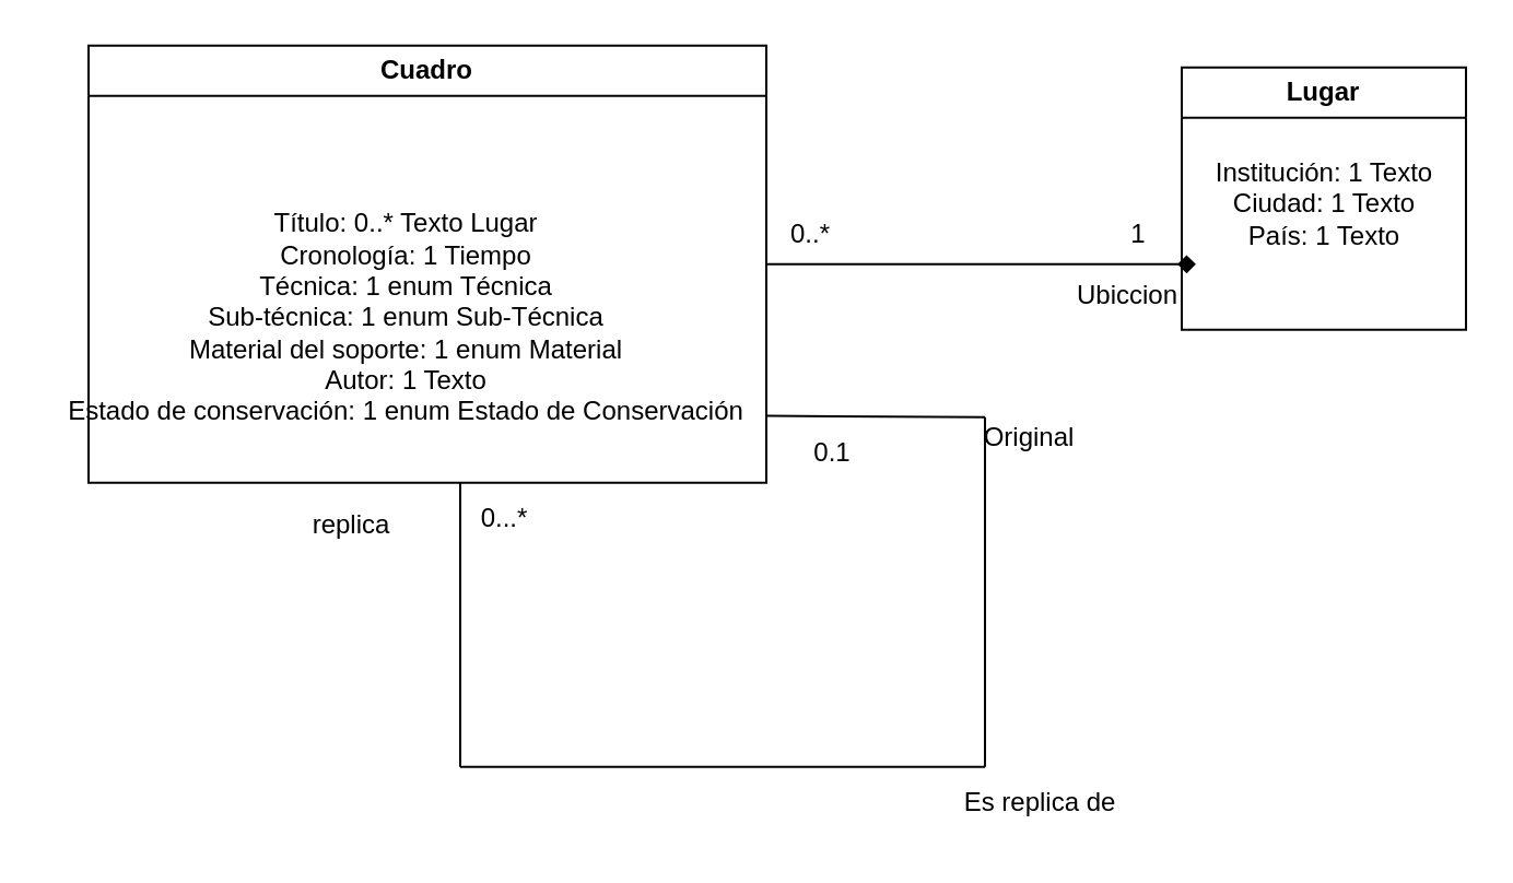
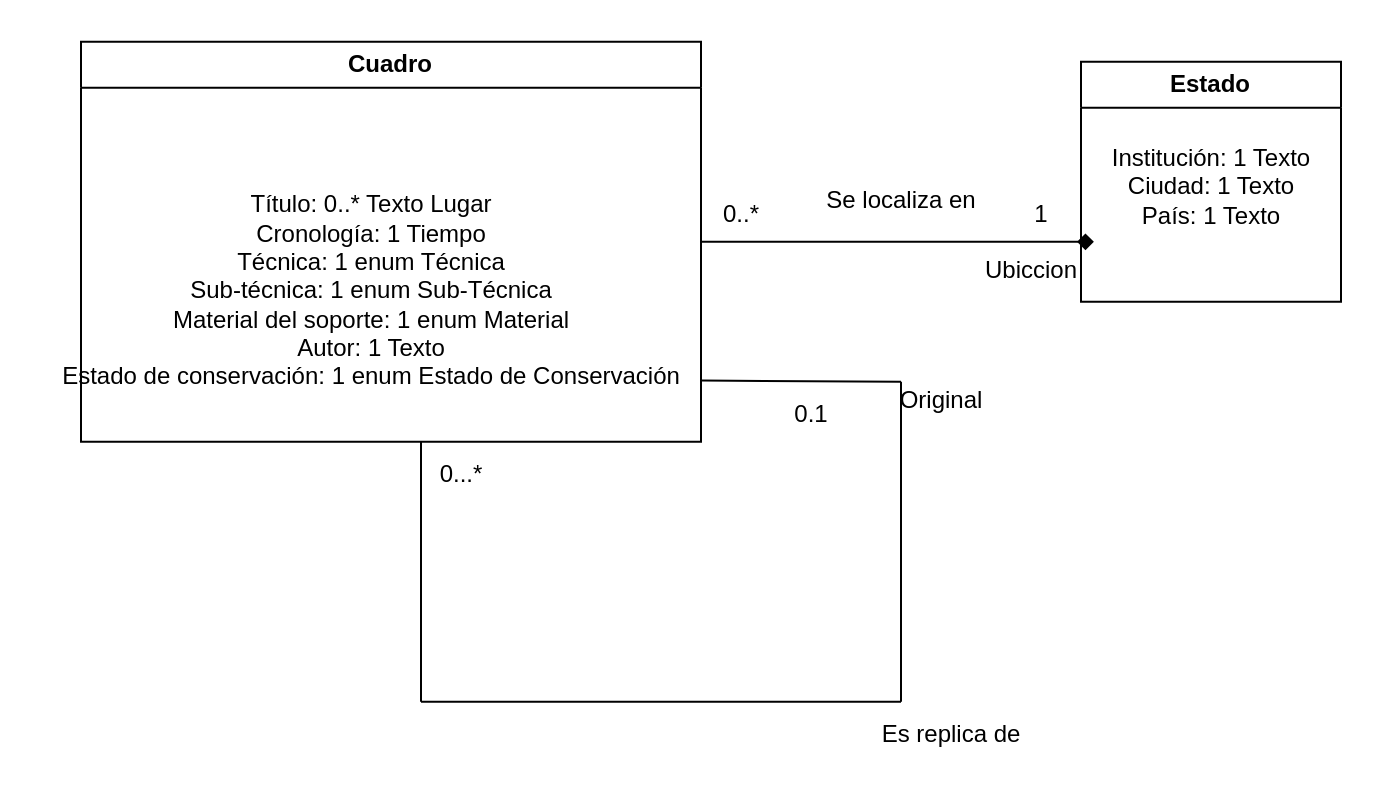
- <mxCell id="2" value="Lugar" style="swimlane;whiteSpace=wrap;html=1;" vertex="1" parent="1"><mxGeometry x="540" y="30.33" width="130" height="120" as="geometry" /></mxCell>
+ <mxCell id="2" value="Estado" style="swimlane;whiteSpace=wrap;html=1;" vertex="1" parent="1"><mxGeometry x="540" y="30.33" width="130" height="120" as="geometry" /></mxCell>
+ <mxCell id="14" value="Se localiza en" style="text;html=1;align=center;verticalAlign=middle;resizable=0;points=[];autosize=1;strokeColor=none;fillColor=none;" vertex="1" parent="1"><mxGeometry x="400" y="85.33" width="100" height="30" as="geometry" /></mxCell>
- <mxCell id="19" value="0.1&lt;br&gt;" style="text;html=1;align=center;verticalAlign=middle;resizable=0;points=[];autosize=1;strokeColor=none;fillColor=none;" vertex="1" parent="1"><mxGeometry x="360" y="192" width="40" height="30" as="geometry" /></mxCell>
+ <mxCell id="19" value="0.1&lt;br&gt;" style="text;html=1;align=center;verticalAlign=middle;resizable=0;points=[];autosize=1;strokeColor=none;fillColor=none;" vertex="1" parent="1"><mxGeometry x="385" y="192" width="40" height="30" as="geometry" /></mxCell>
- <mxCell id="12" value="replica" style="text;html=1;align=center;verticalAlign=middle;resizable=0;points=[];autosize=1;strokeColor=none;fillColor=none;" vertex="1" parent="1"><mxGeometry x="130" y="225.33" width="60" height="30" as="geometry" /></mxCell>
